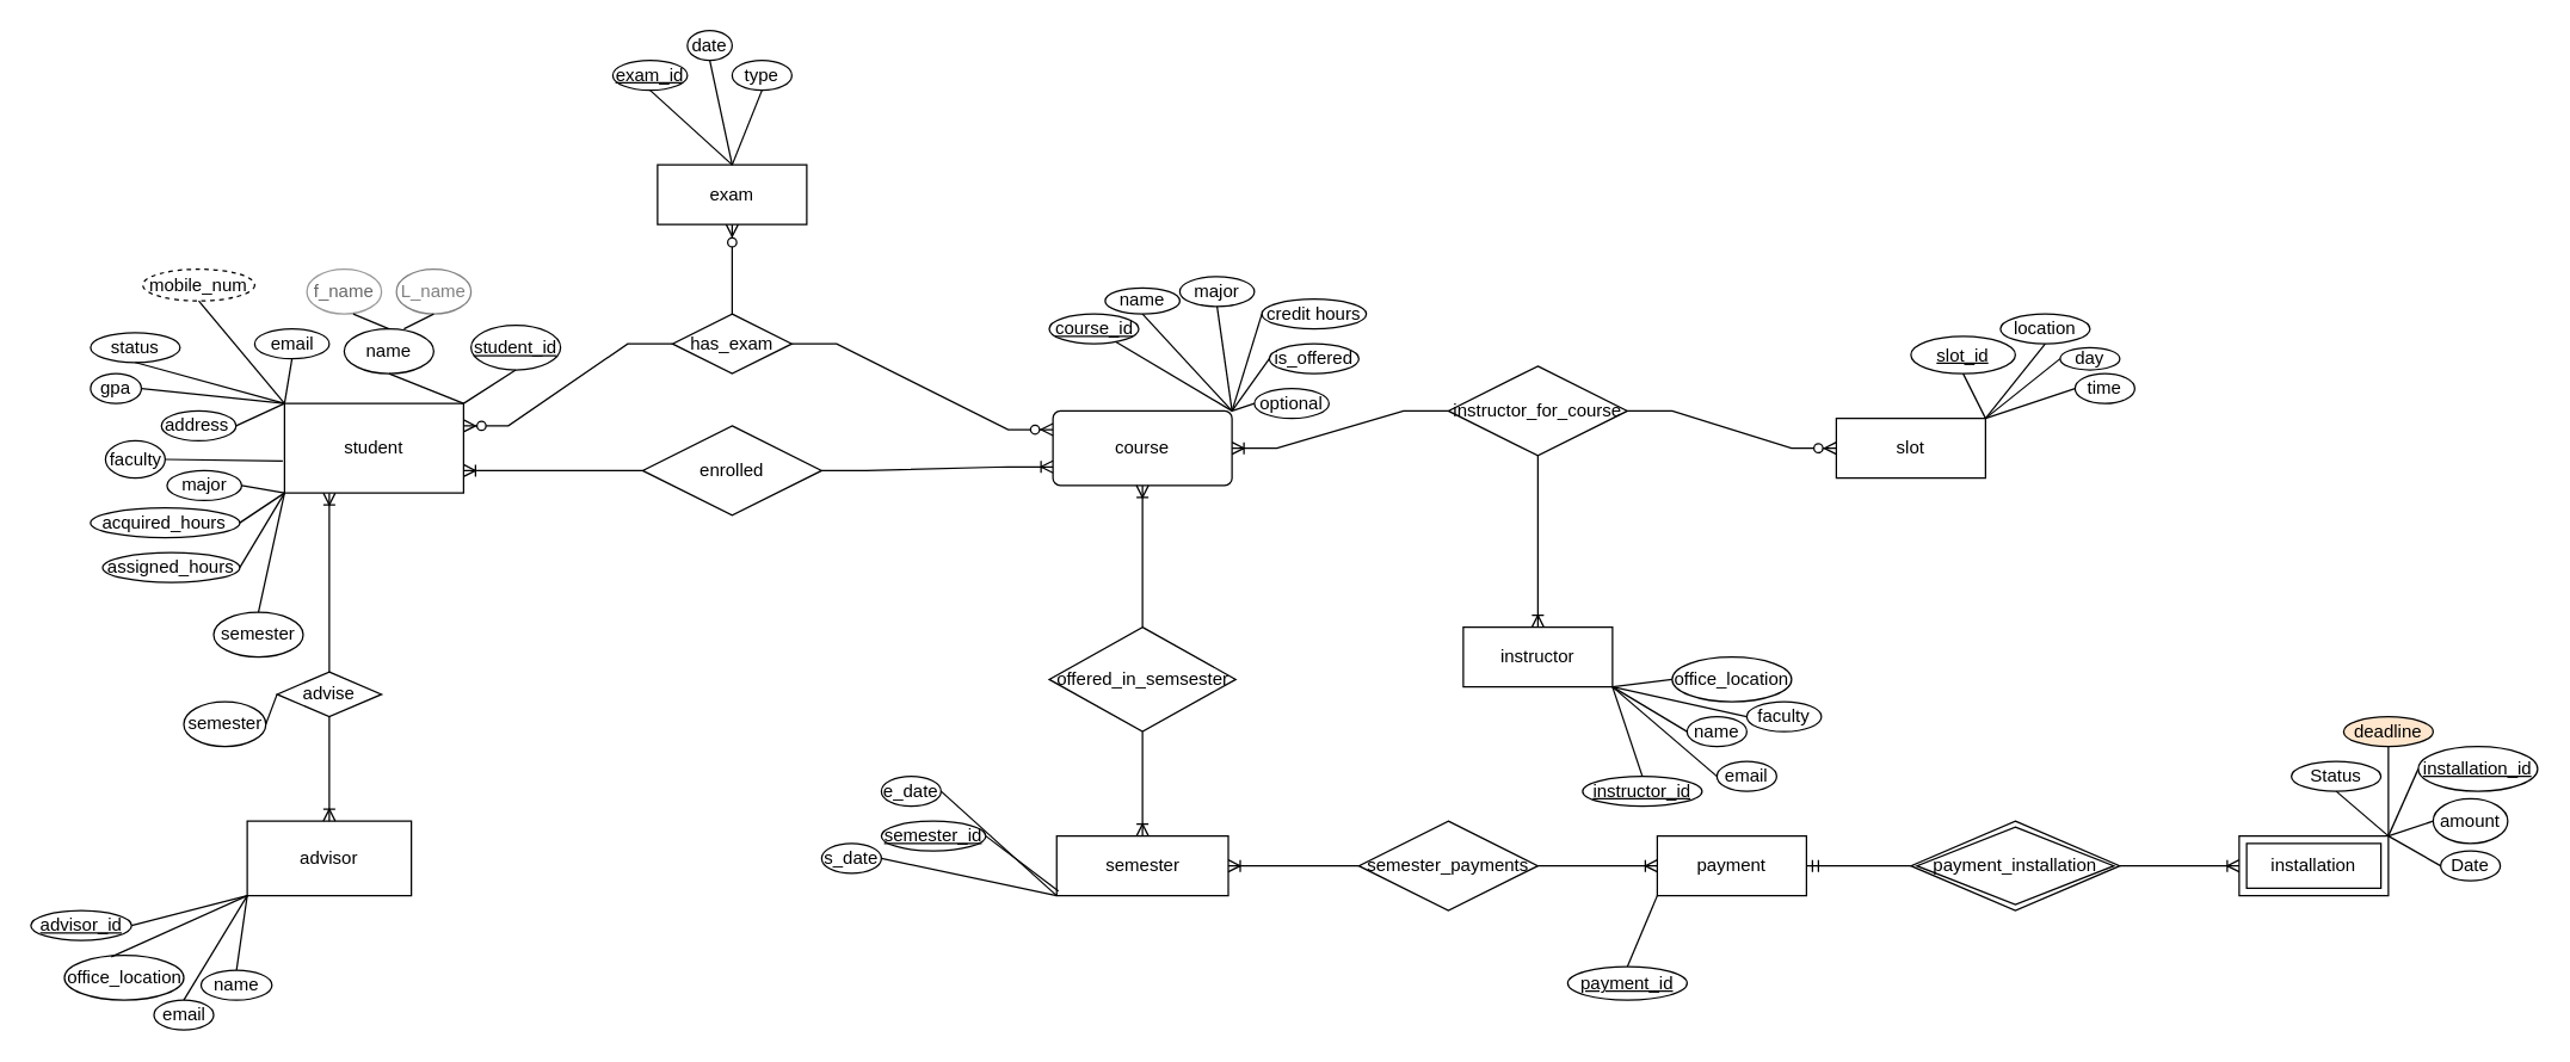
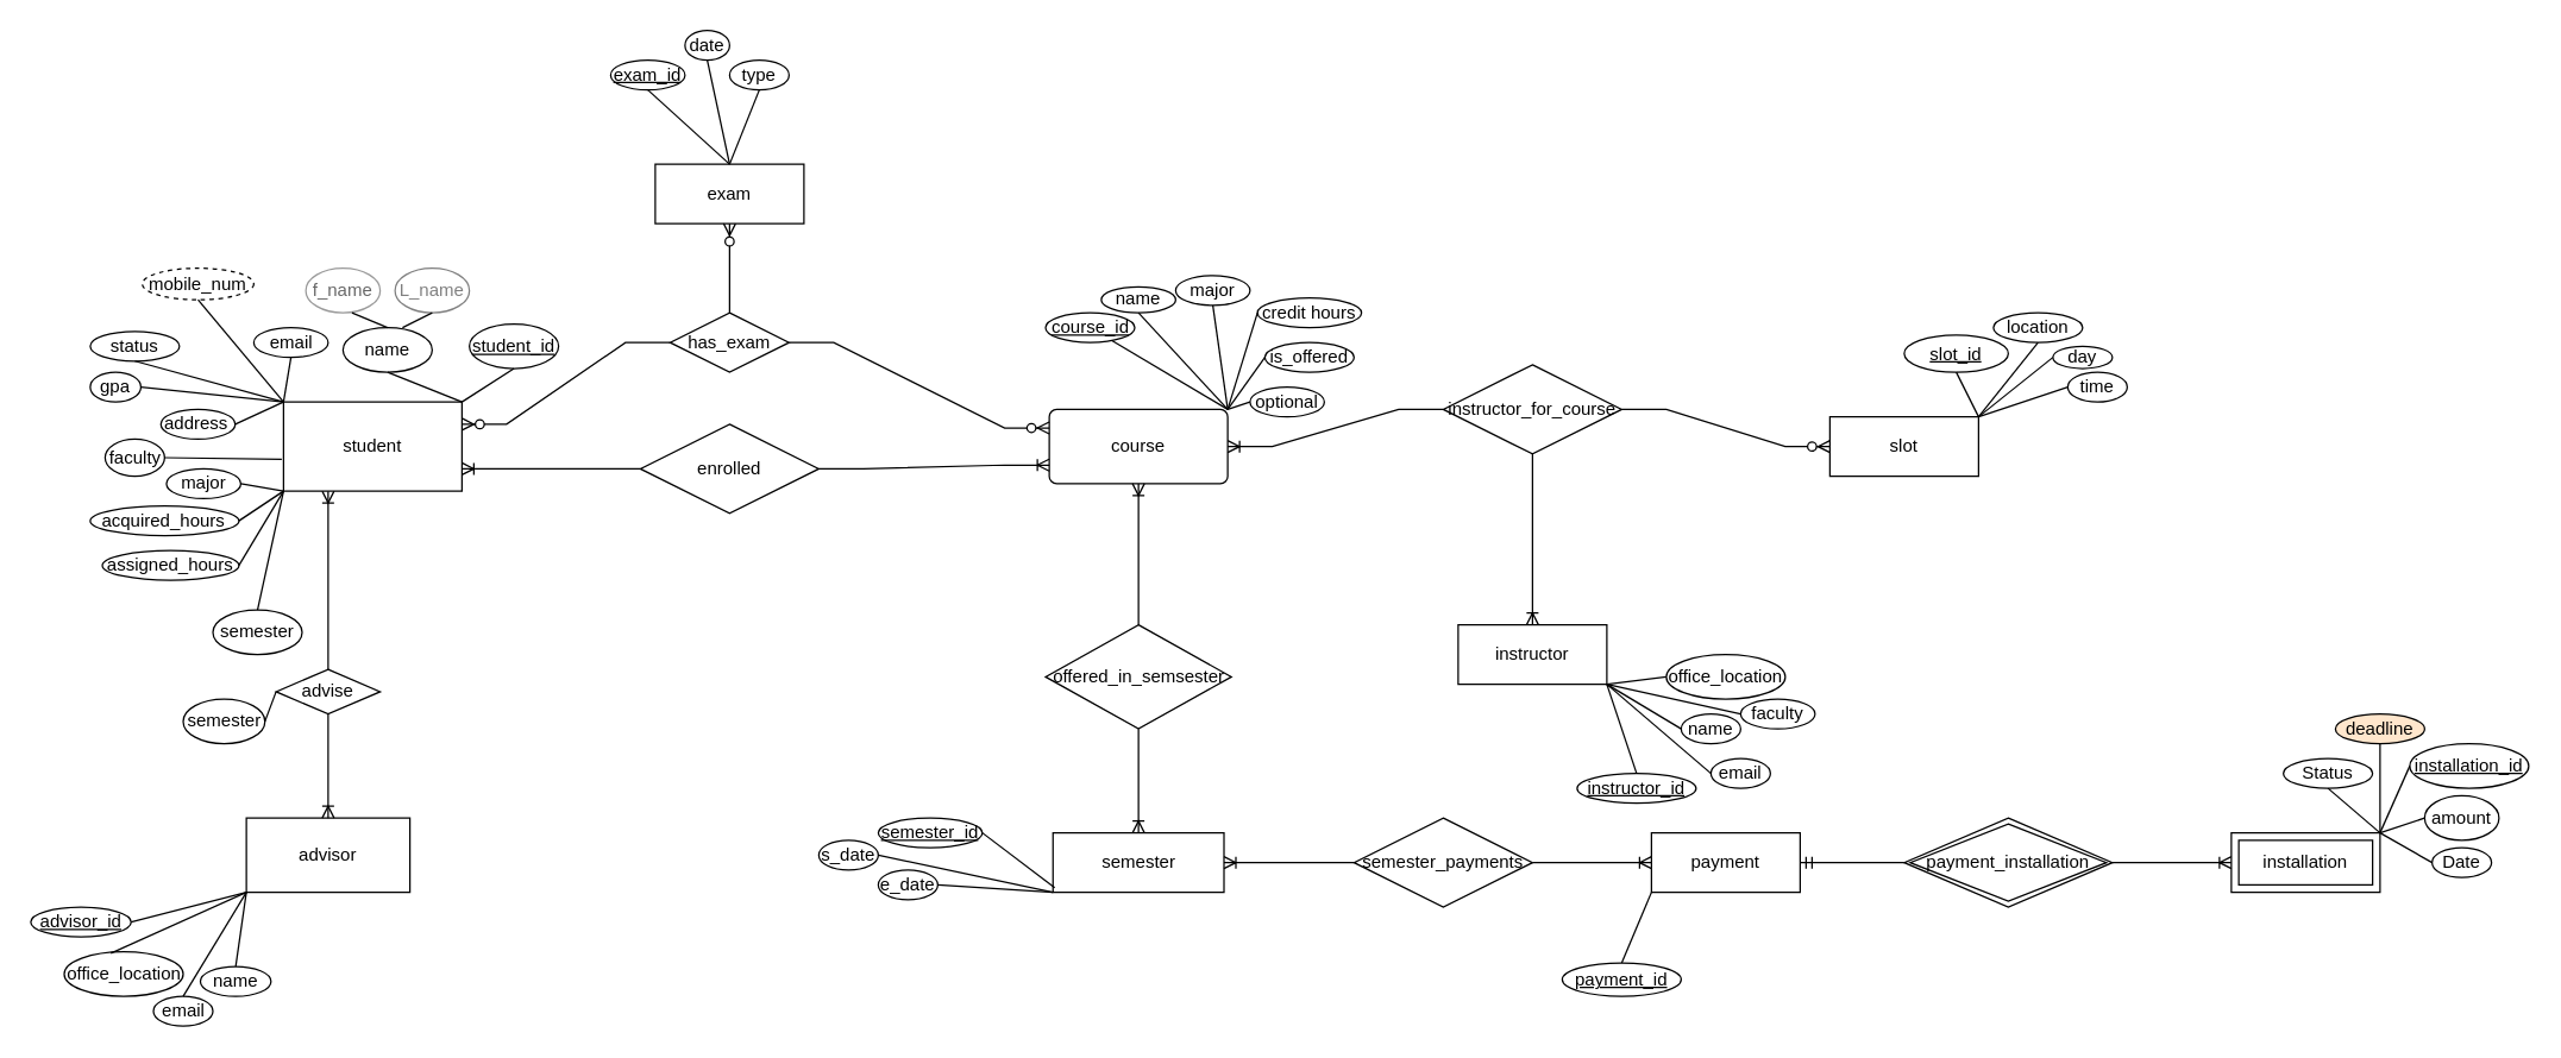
- <mxCell id="61" value="e_date" style="ellipse;whiteSpace=wrap;html=1;align=center;" parent="1" vertex="1"><mxGeometry x="590" y="520" width="40" height="20" as="geometry" /></mxCell>
+ <mxCell id="61" value="e_date" style="ellipse;whiteSpace=wrap;html=1;align=center;" parent="1" vertex="1"><mxGeometry x="590" y="585" width="40" height="20" as="geometry" /></mxCell>
